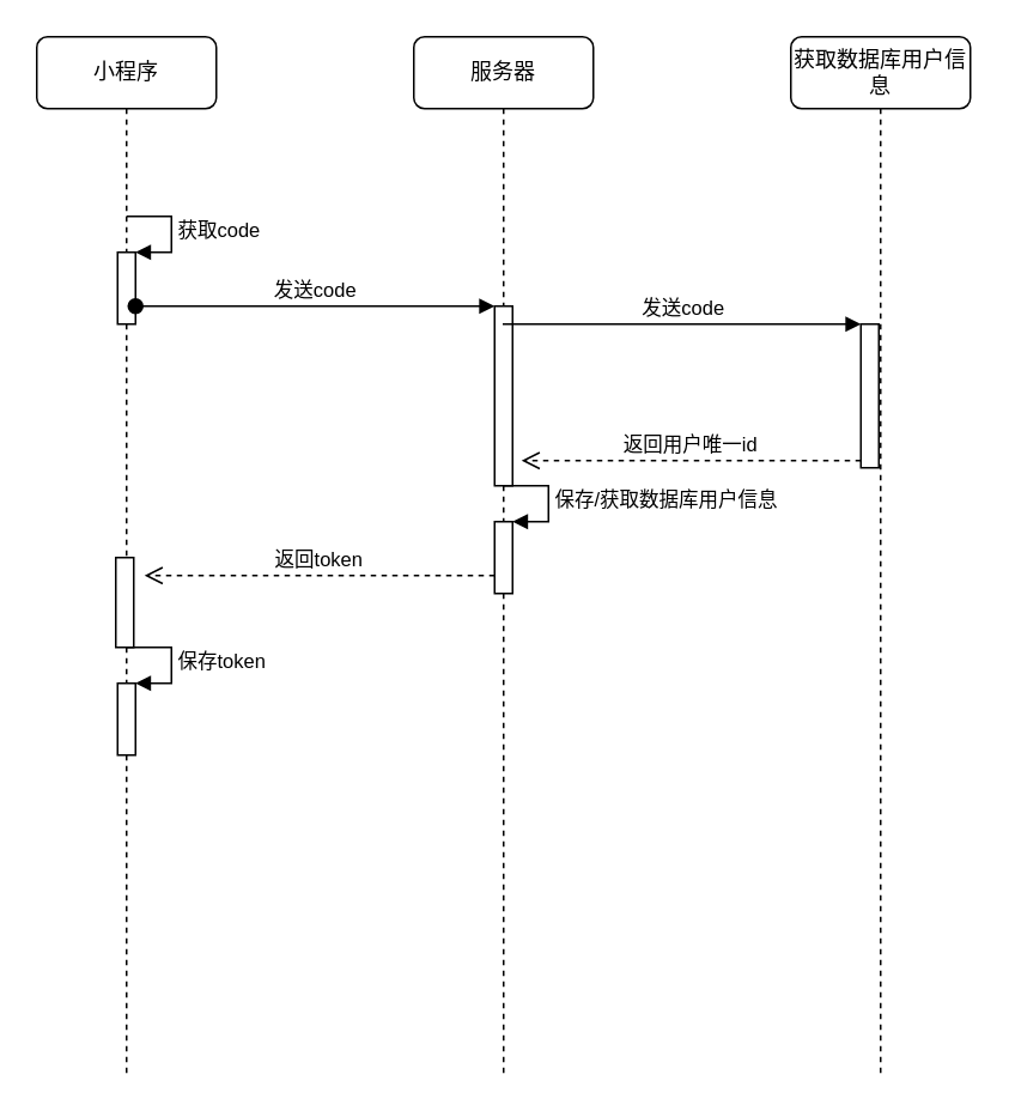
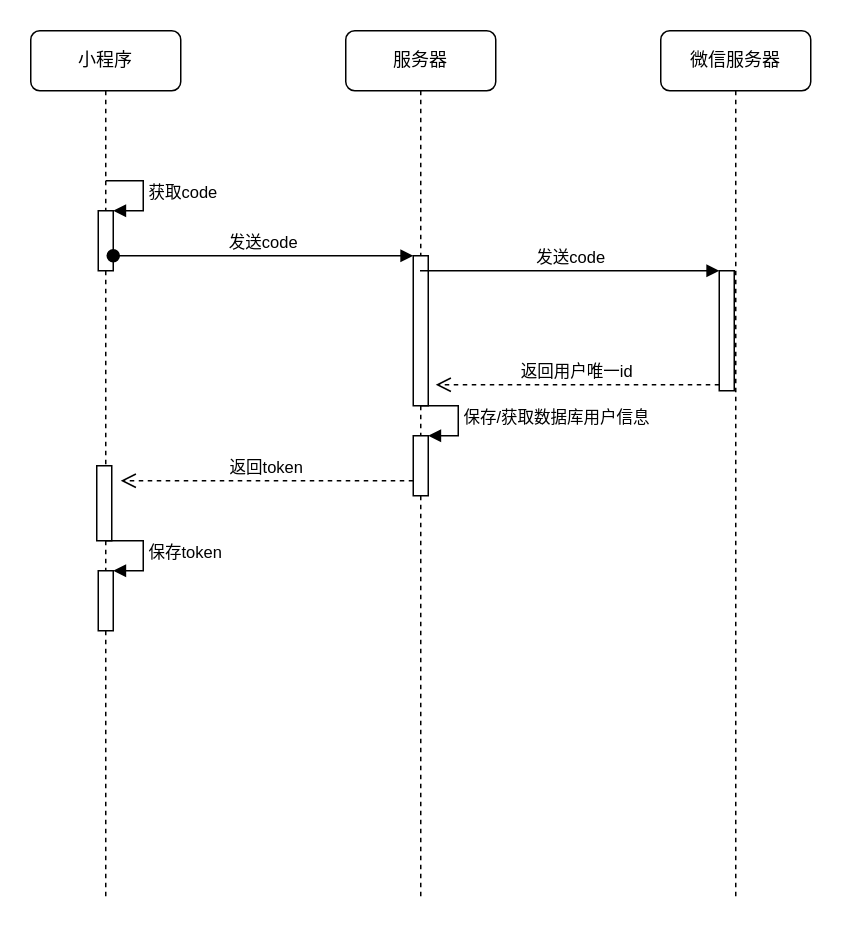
- <mxCell id="6" value="获取数据库用户信息" style="shape=umlLifeline;perimeter=lifelinePerimeter;whiteSpace=wrap;html=1;container=1;collapsible=0;recursiveResize=0;outlineConnect=0;rounded=1;shadow=0;comic=0;labelBackgroundColor=none;strokeWidth=1;fontFamily=Verdana;fontSize=12;align=center;" parent="1" vertex="1"><mxGeometry x="440" y="20" width="100" height="580" as="geometry" /></mxCell>
+ <mxCell id="6" value="微信服务器" style="shape=umlLifeline;perimeter=lifelinePerimeter;whiteSpace=wrap;html=1;container=1;collapsible=0;recursiveResize=0;outlineConnect=0;rounded=1;shadow=0;comic=0;labelBackgroundColor=none;strokeWidth=1;fontFamily=Verdana;fontSize=12;align=center;" parent="1" vertex="1"><mxGeometry x="440" y="20" width="100" height="580" as="geometry" /></mxCell>
